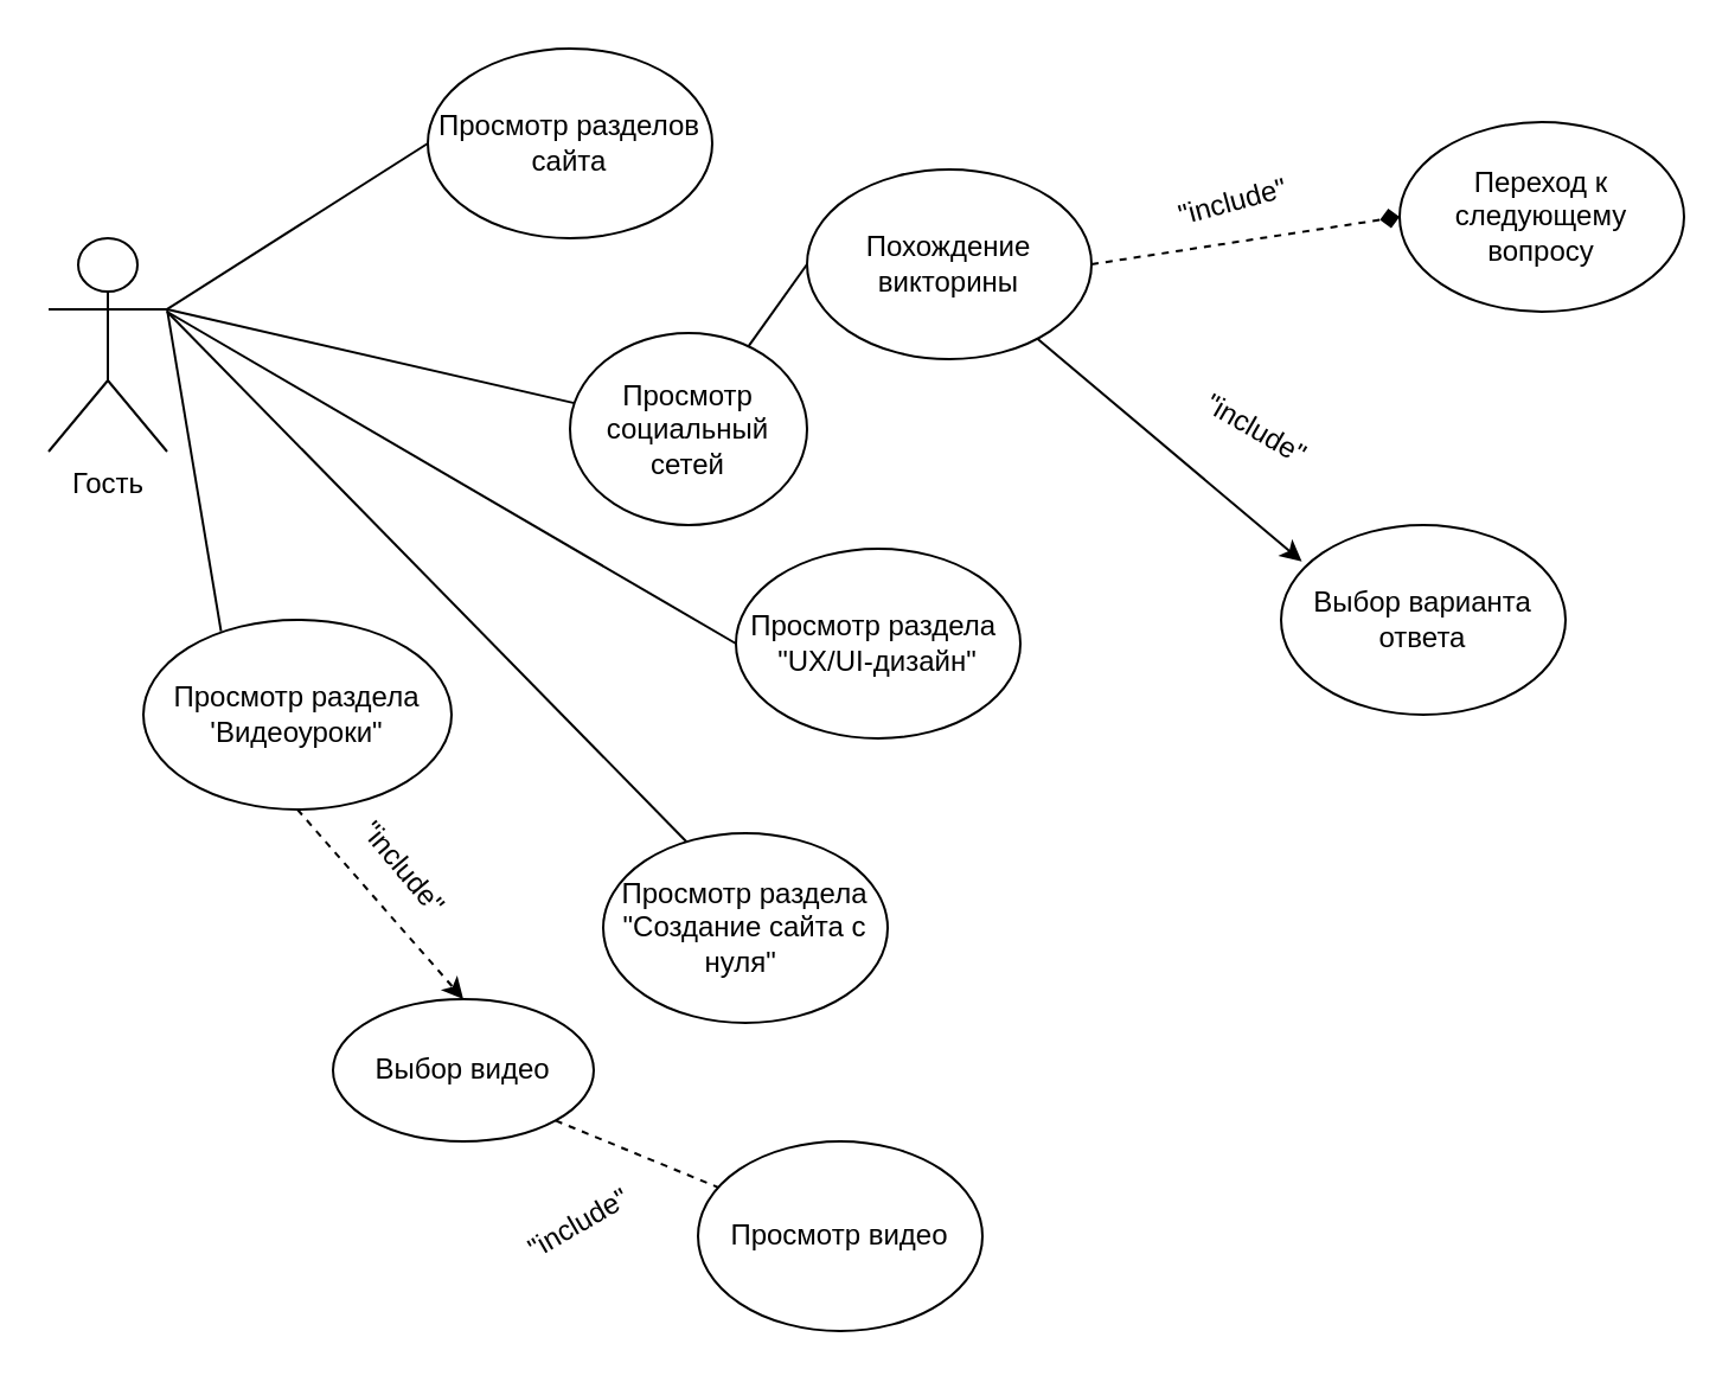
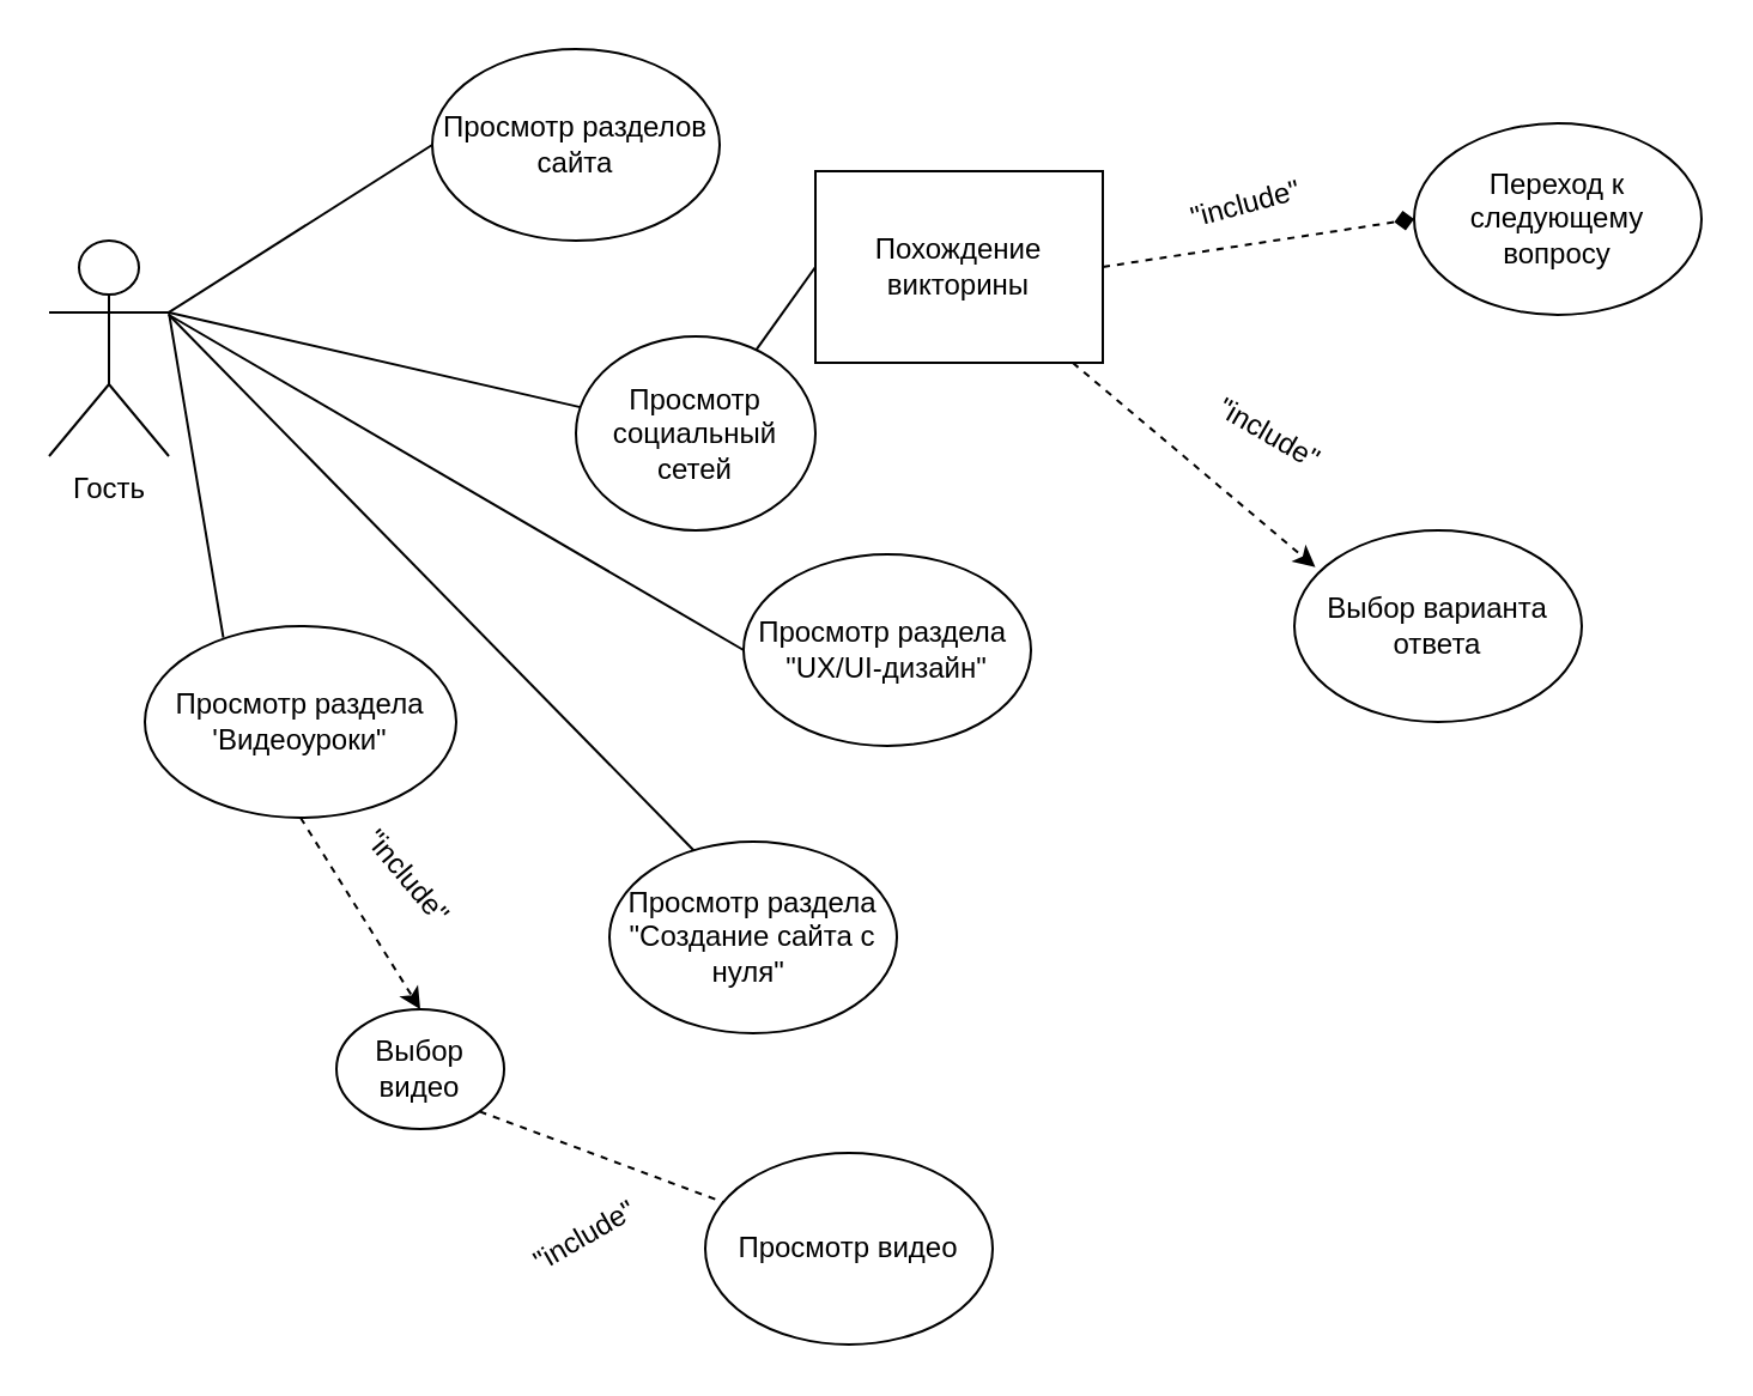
- <mxCell id="7" value="&lt;font style=&quot;vertical-align: inherit&quot;&gt;&lt;font style=&quot;vertical-align: inherit&quot;&gt;Похождение викторины&lt;/font&gt;&lt;/font&gt;" style="ellipse;whiteSpace=wrap;html=1;" parent="1" vertex="1"><mxGeometry x="340" y="71" width="120" height="80" as="geometry" /></mxCell>
+ <mxCell id="7" value="&lt;font style=&quot;vertical-align: inherit&quot;&gt;&lt;font style=&quot;vertical-align: inherit&quot;&gt;Похождение викторины&lt;/font&gt;&lt;/font&gt;" style="whiteSpace=wrap;html=1;rounded=0;" parent="1" vertex="1"><mxGeometry x="340" y="71" width="120" height="80" as="geometry" /></mxCell>
- <mxCell id="20" style="rounded=0;orthogonalLoop=1;jettySize=auto;html=1;dashed=0;entryX=0.073;entryY=0.192;entryDx=0;entryDy=0;entryPerimeter=0;" parent="1" source="7" target="21" edge="1"><mxGeometry relative="1" as="geometry"><mxPoint x="450" y="141" as="targetPoint" /><Array as="points" /></mxGeometry></mxCell>
+ <mxCell id="20" style="rounded=0;orthogonalLoop=1;jettySize=auto;html=1;dashed=1;entryX=0.073;entryY=0.192;entryDx=0;entryDy=0;entryPerimeter=0;" parent="1" source="7" target="21" edge="1"><mxGeometry relative="1" as="geometry"><mxPoint x="450" y="141" as="targetPoint" /><Array as="points" /></mxGeometry></mxCell>
- <mxCell id="18" value="Выбор видео" style="ellipse;whiteSpace=wrap;html=1;" parent="1" vertex="1"><mxGeometry x="140" y="421" width="110" height="60" as="geometry" /></mxCell>
+ <mxCell id="18" value="Выбор видео" style="ellipse;whiteSpace=wrap;html=1;" parent="1" vertex="1"><mxGeometry x="140" y="421" width="70" height="50" as="geometry" /></mxCell>
